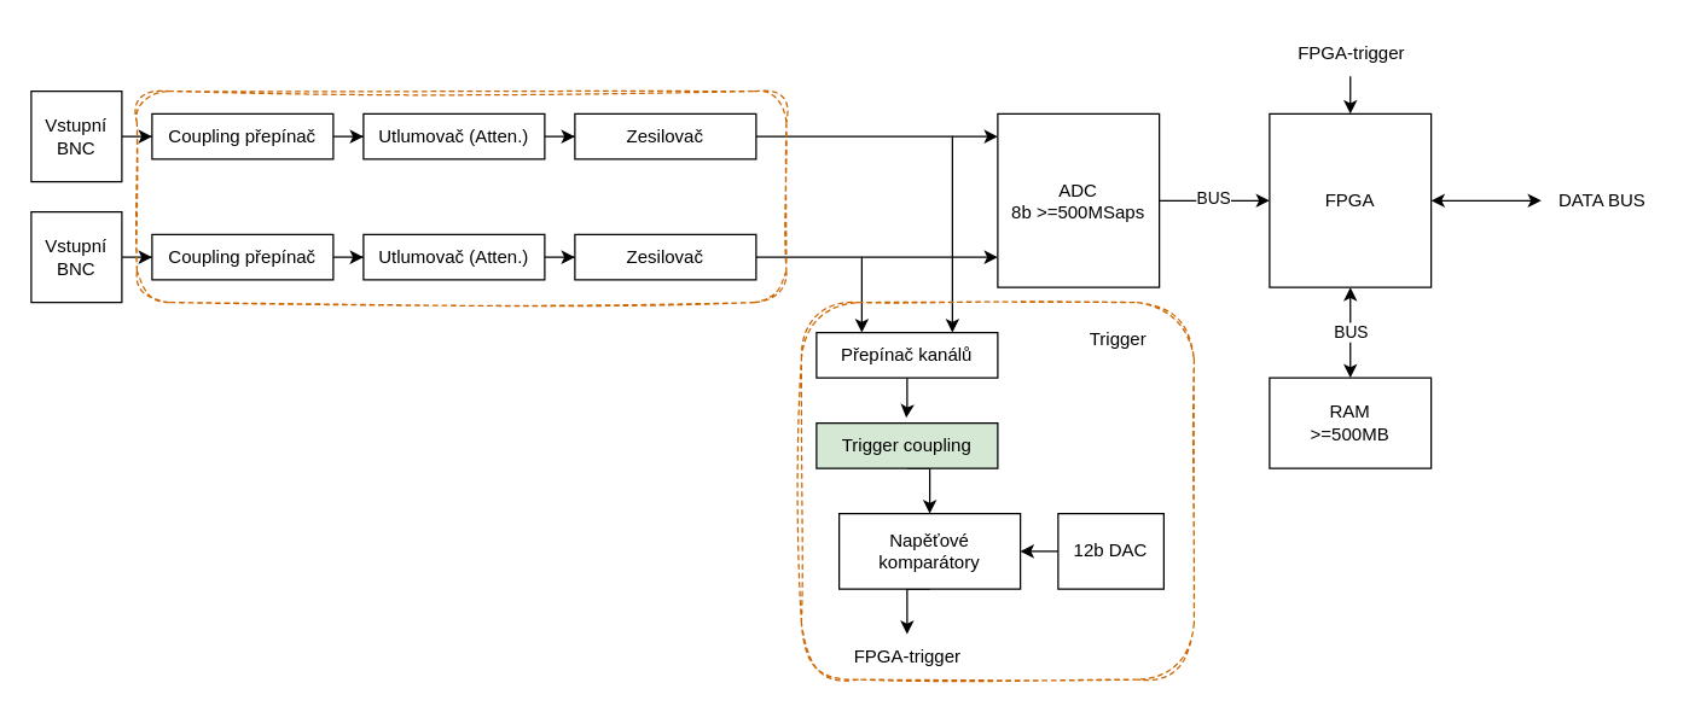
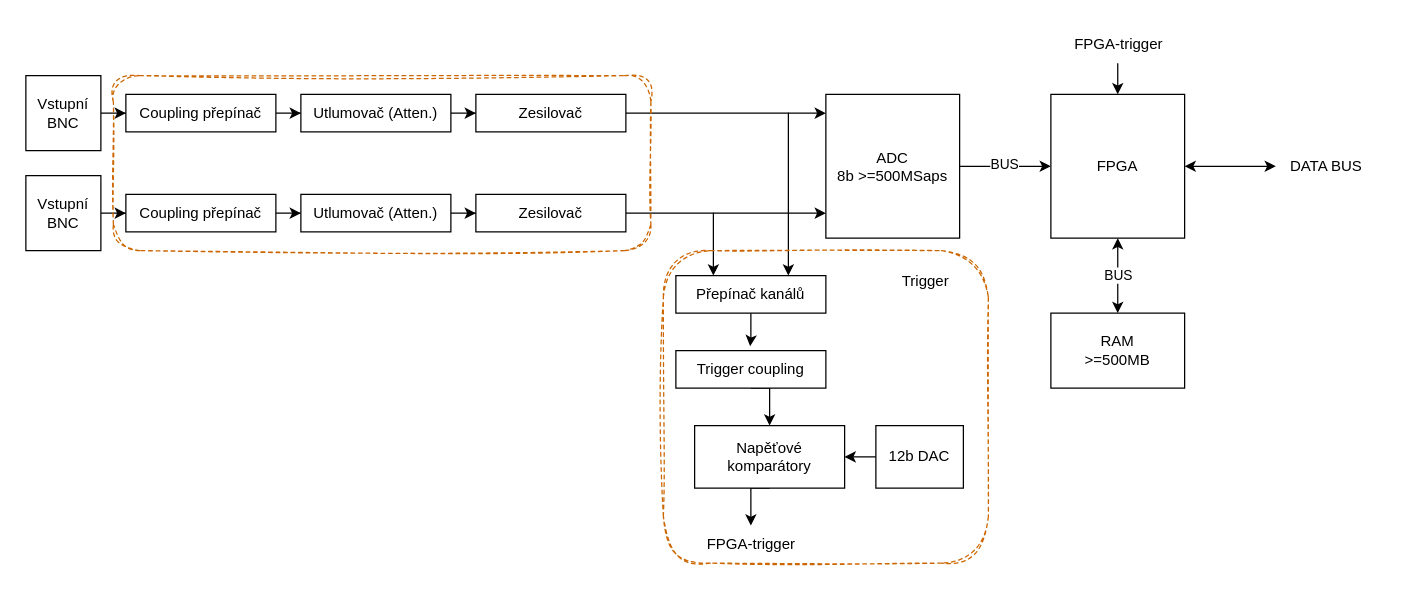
- <mxCell id="21" value="Trigger coupling" style="rounded=0;whiteSpace=wrap;html=1;fillColor=#d5e8d4;" vertex="1" parent="1"><mxGeometry x="540" y="280" width="120" height="30" as="geometry" /></mxCell>
+ <mxCell id="21" value="Trigger coupling" style="rounded=0;whiteSpace=wrap;html=1;" vertex="1" parent="1"><mxGeometry x="540" y="280" width="120" height="30" as="geometry" /></mxCell>
